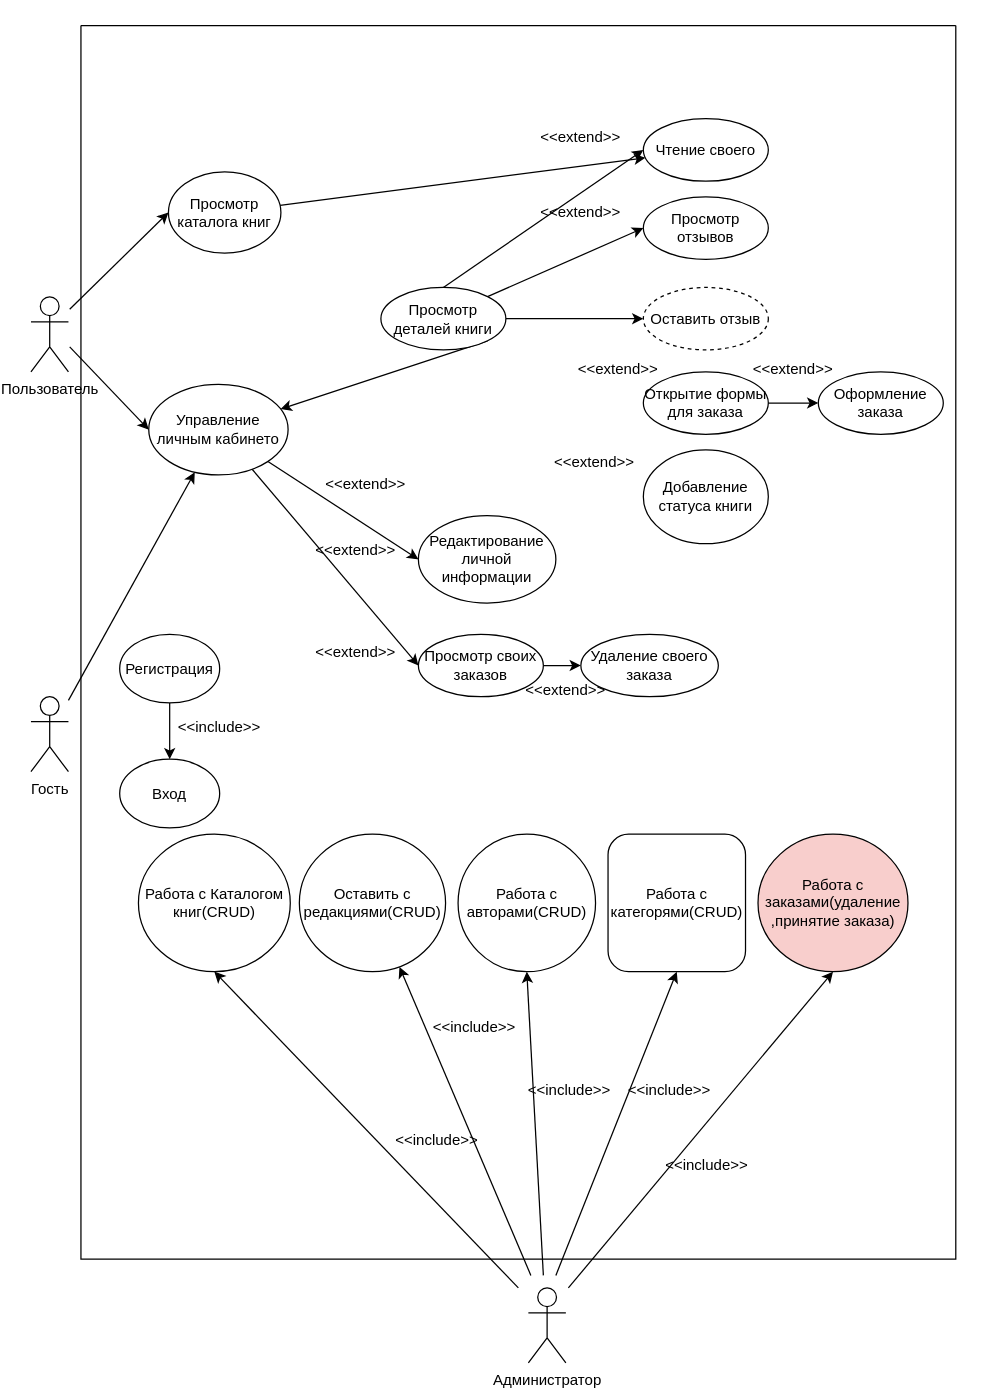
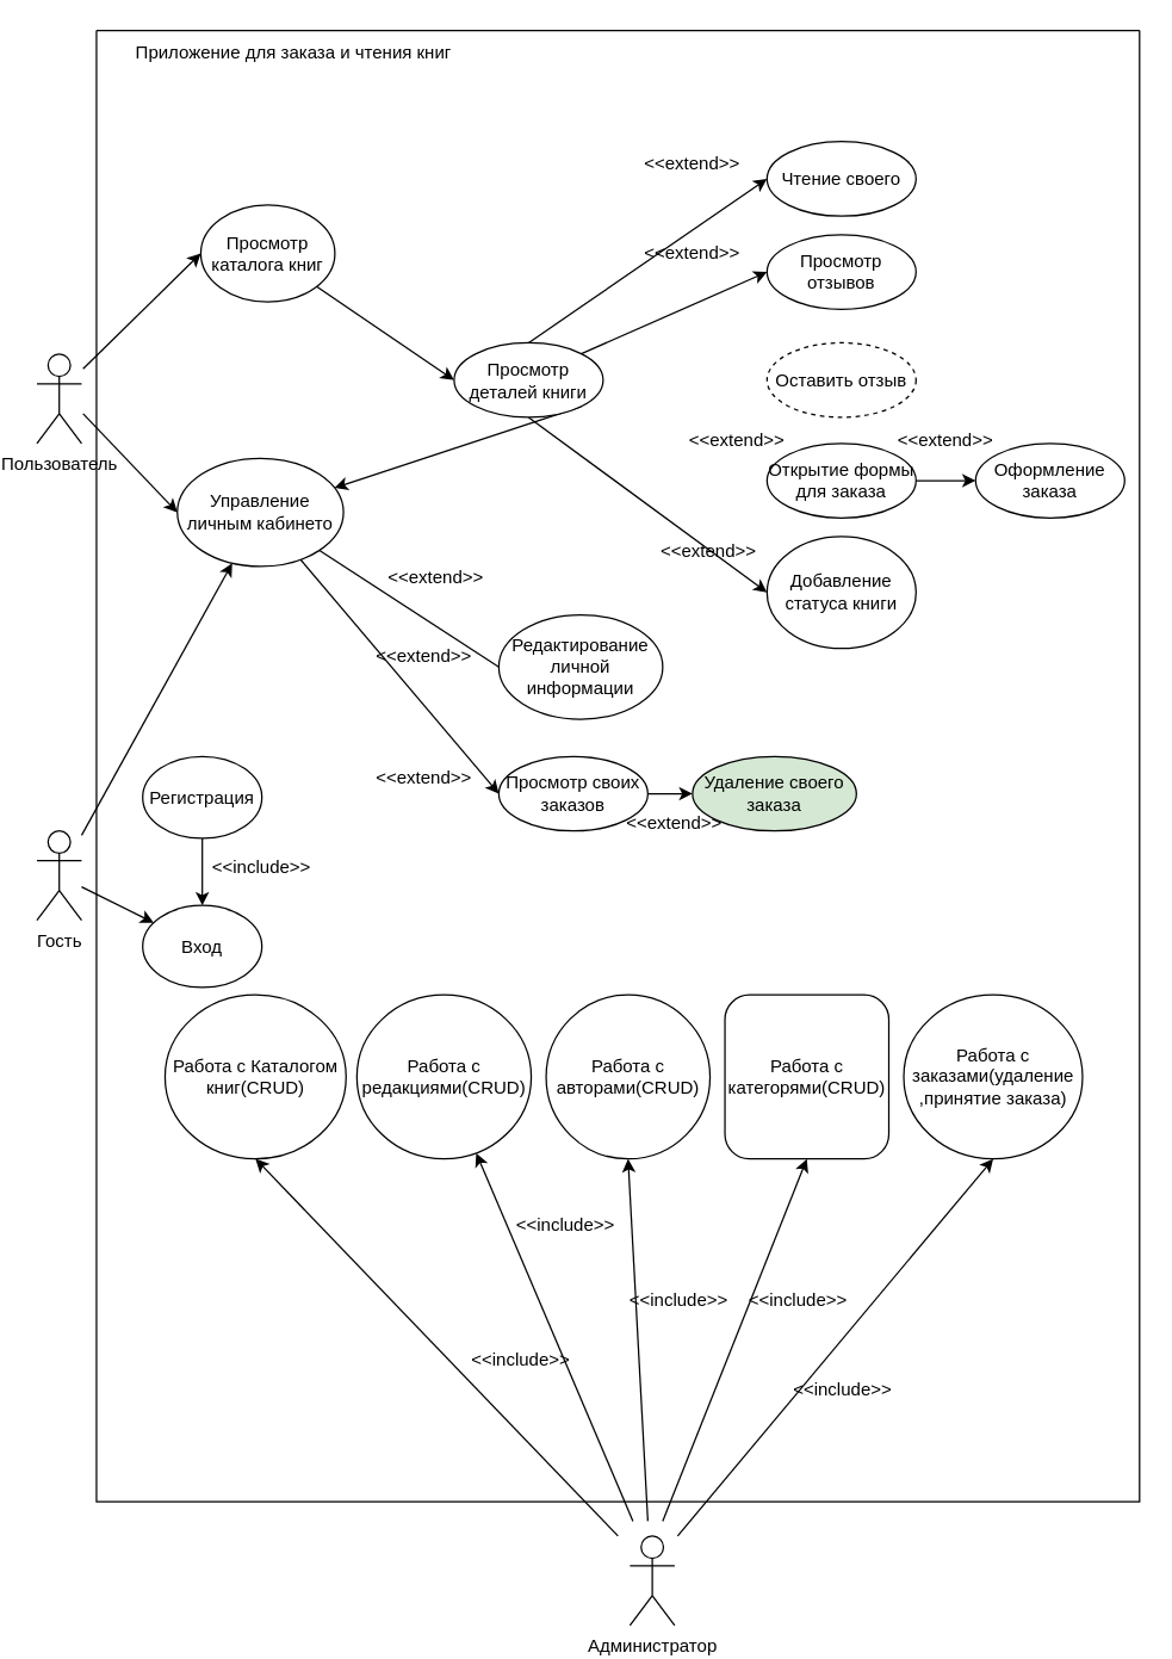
+ <mxCell id="50" value="Приложение для заказа и чтения книг" style="text;html=1;align=center;verticalAlign=middle;resizable=0;points=[];autosize=1;strokeColor=none;fillColor=none;" parent="49" vertex="1"><mxGeometry x="11.75" width="240" height="30" as="geometry" /></mxCell>
- <mxCell id="4" style="rounded=0;orthogonalLoop=1;jettySize=auto;html=1;" parent="1" source="5" target="13" edge="1"><mxGeometry relative="1" as="geometry"><mxPoint x="257" y="169.5" as="targetPoint" /></mxGeometry></mxCell>
+ <mxCell id="4" style="rounded=0;orthogonalLoop=1;jettySize=auto;html=1;entryX=0;entryY=0.5;entryDx=0;entryDy=0;" parent="1" source="5" target="11" edge="1"><mxGeometry relative="1" as="geometry"><mxPoint x="257" y="169.5" as="targetPoint" /></mxGeometry></mxCell>
- <mxCell id="8" style="edgeStyle=orthogonalEdgeStyle;rounded=0;orthogonalLoop=1;jettySize=auto;html=1;entryX=0;entryY=0.5;entryDx=0;entryDy=0;" parent="1" source="11" target="16" edge="1"><mxGeometry relative="1" as="geometry" /></mxCell>
+ <mxCell id="10" style="rounded=0;orthogonalLoop=1;jettySize=auto;html=1;exitX=0.5;exitY=1;exitDx=0;exitDy=0;entryX=0;entryY=0.5;entryDx=0;entryDy=0;" parent="1" source="11" target="12" edge="1"><mxGeometry relative="1" as="geometry" /></mxCell>
- <mxCell id="44" style="rounded=0;orthogonalLoop=1;jettySize=auto;html=1;entryX=0;entryY=0.5;entryDx=0;entryDy=0;" parent="1" source="46" target="18" edge="1"><mxGeometry relative="1" as="geometry" /></mxCell>
+ <mxCell id="44" style="rounded=0;orthogonalLoop=1;jettySize=auto;html=1;entryX=0;entryY=0.5;entryDx=0;entryDy=0;endArrow=none;" parent="1" source="46" target="18" edge="1"><mxGeometry relative="1" as="geometry" /></mxCell>
- <mxCell id="21" value="Удаление своего заказа" style="ellipse;whiteSpace=wrap;html=1;" parent="1" vertex="1"><mxGeometry x="460" y="507" width="110" height="50" as="geometry" /></mxCell>
+ <mxCell id="21" value="Удаление своего заказа" style="ellipse;whiteSpace=wrap;html=1;fillColor=#d5e8d4;" parent="1" vertex="1"><mxGeometry x="460" y="507" width="110" height="50" as="geometry" /></mxCell>
+ <mxCell id="42" style="rounded=0;orthogonalLoop=1;jettySize=auto;html=1;" parent="1" source="43" target="51" edge="1"><mxGeometry relative="1" as="geometry" /></mxCell>
- <mxCell id="28" value="Оставить с редакциями(CRUD)" style="ellipse;whiteSpace=wrap;html=1;" parent="1" vertex="1"><mxGeometry x="234.75" y="667" width="117" height="110" as="geometry" /></mxCell>
+ <mxCell id="28" value="Работа с редакциями(CRUD)" style="ellipse;whiteSpace=wrap;html=1;" parent="1" vertex="1"><mxGeometry x="234.75" y="667" width="117" height="110" as="geometry" /></mxCell>
- <mxCell id="31" value="Работа с заказами(удаление ,принятие заказа)" style="ellipse;whiteSpace=wrap;html=1;fillColor=#f8cecc;" parent="1" vertex="1"><mxGeometry x="601.75" y="667" width="120" height="110" as="geometry" /></mxCell>
+ <mxCell id="31" value="Работа с заказами(удаление ,принятие заказа)" style="ellipse;whiteSpace=wrap;html=1;" parent="1" vertex="1"><mxGeometry x="601.75" y="667" width="120" height="110" as="geometry" /></mxCell>
